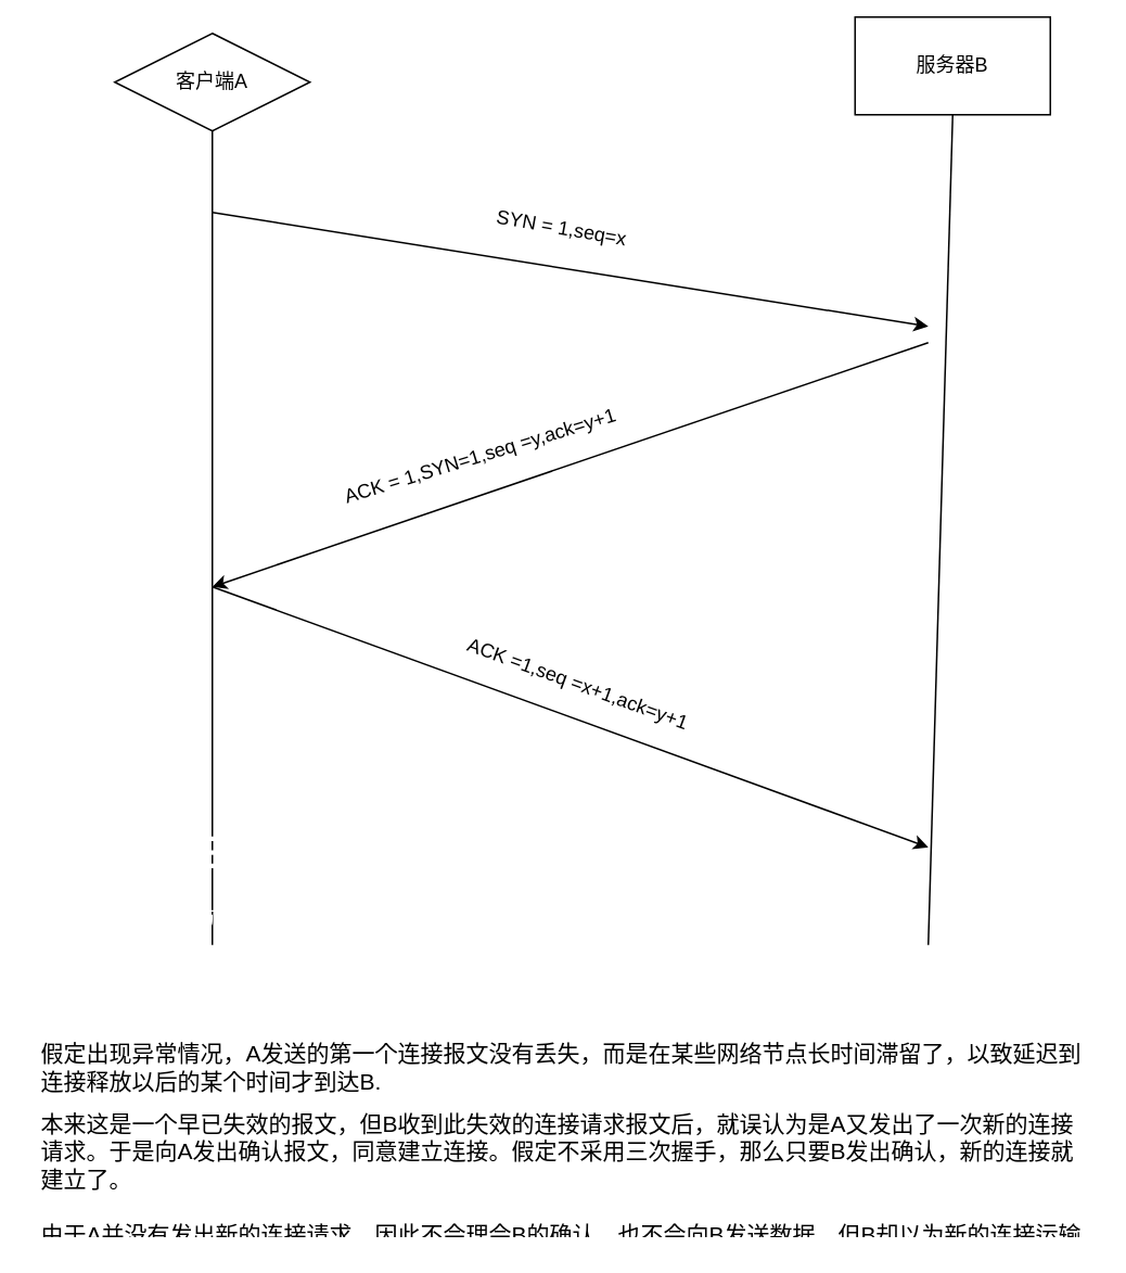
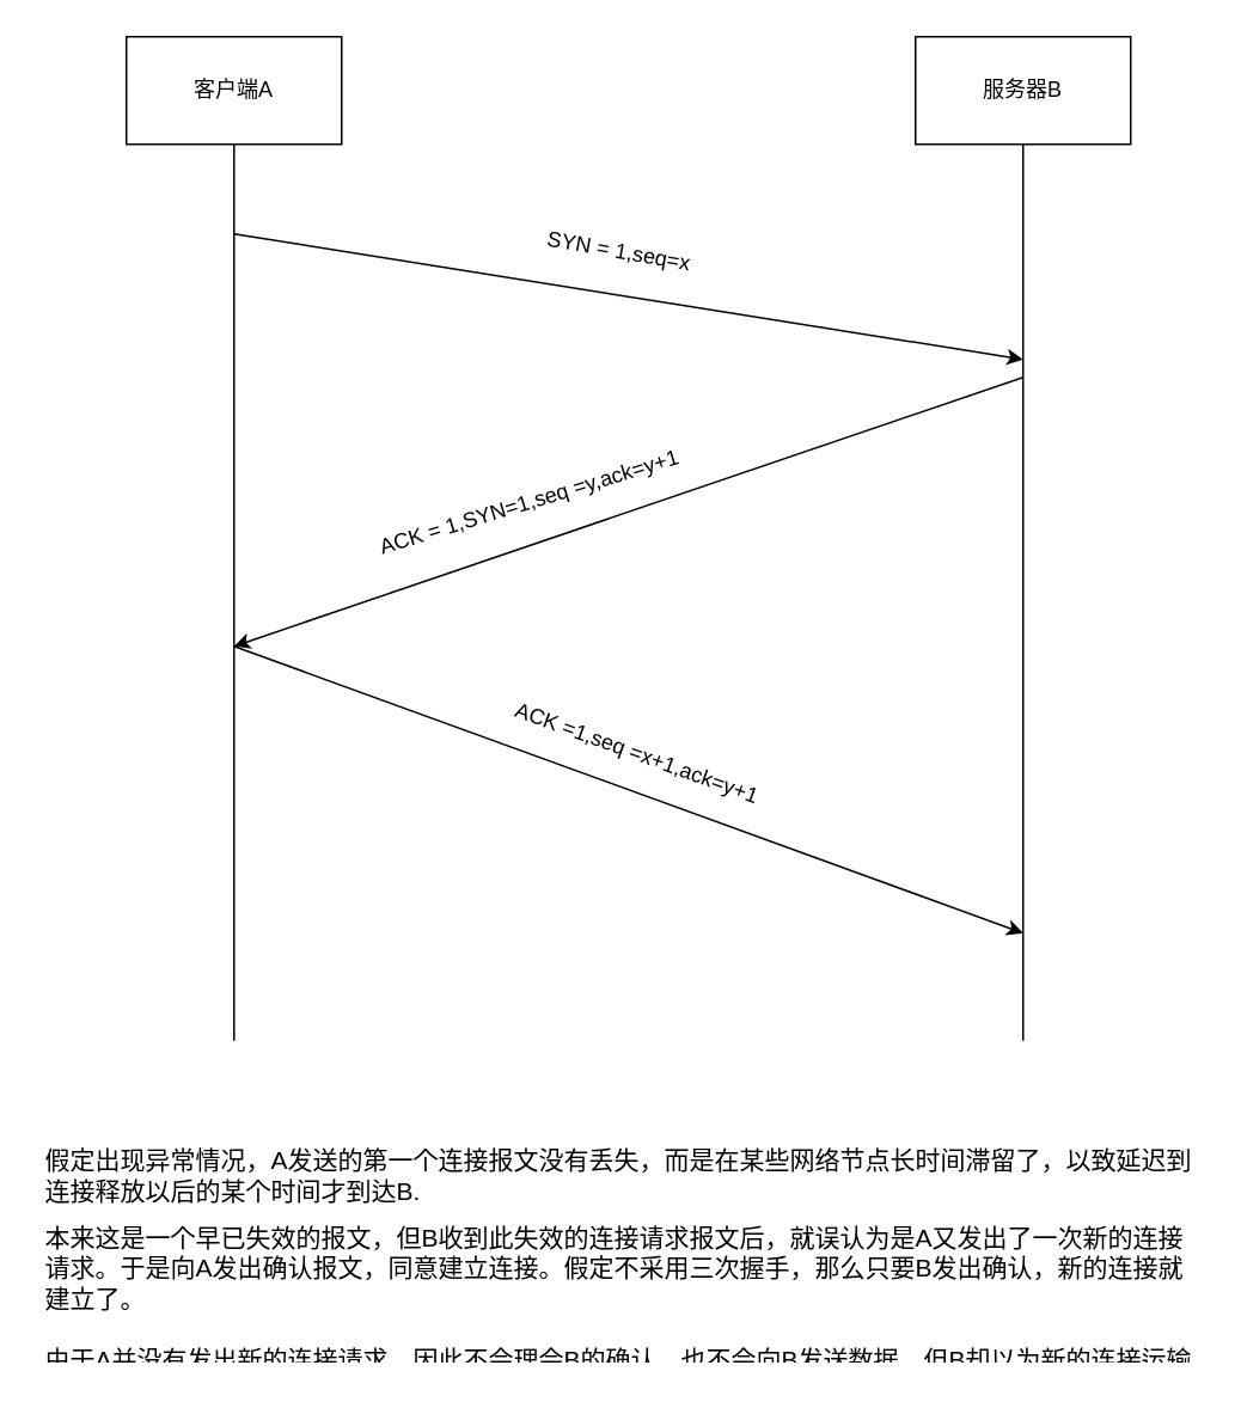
- <mxCell id="3" value="服务器B&lt;br&gt;" style="rounded=0;whiteSpace=wrap;html=1;" vertex="1" parent="1"><mxGeometry x="525" y="10" width="120" height="60" as="geometry" /></mxCell>
+ <mxCell id="3" value="服务器B&lt;br&gt;" style="rounded=0;whiteSpace=wrap;html=1;" vertex="1" parent="1"><mxGeometry x="510" y="20" width="120" height="60" as="geometry" /></mxCell>
- <mxCell id="2" value="客户端A" style="rhombus;whiteSpace=wrap;html=1;" vertex="1" parent="1"><mxGeometry x="70" y="20" width="120" height="60" as="geometry" /></mxCell>
+ <mxCell id="2" value="客户端A" style="rounded=0;whiteSpace=wrap;html=1;" vertex="1" parent="1"><mxGeometry x="70" y="20" width="120" height="60" as="geometry" /></mxCell>
- <mxCell id="12" value="&lt;h1&gt;&lt;font color=&quot;#ffffff&quot;&gt;三次握手原因：&lt;/font&gt;&lt;/h1&gt;&lt;div&gt;&lt;font color=&quot;#ffffff&quot;&gt;防止已经失效的客户端报文突然又传送到服务器，导致错误&lt;/font&gt;&lt;/div&gt;" style="text;html=1;strokeColor=none;fillColor=none;spacing=5;spacingTop=-20;whiteSpace=wrap;overflow=hidden;rounded=0;" vertex="1" parent="1"><mxGeometry x="115" y="505" width="370" height="120" as="geometry" /></mxCell>
+ <mxCell id="12" value="&lt;h1&gt;&lt;font color=&quot;#ffffff&quot;&gt;三次握手原因：&lt;/font&gt;&lt;/h1&gt;&lt;div&gt;&lt;font color=&quot;#ffffff&quot;&gt;防止已经失效的客户端报文突然又传送到服务器，导致错误&lt;/font&gt;&lt;/div&gt;" style="text;html=1;strokeColor=none;fillColor=none;spacing=5;spacingTop=-20;whiteSpace=wrap;overflow=hidden;rounded=0;" vertex="1" parent="1"><mxGeometry x="160" y="500" width="370" height="120" as="geometry" /></mxCell>
